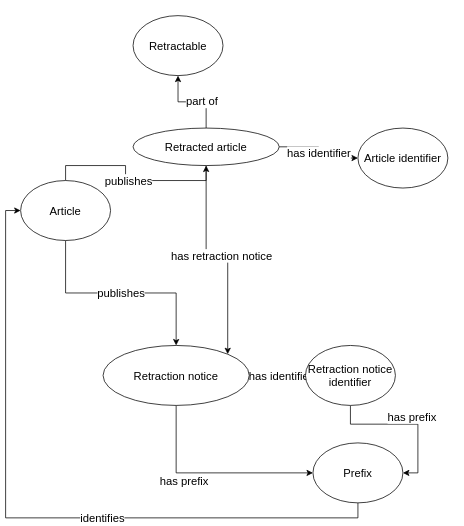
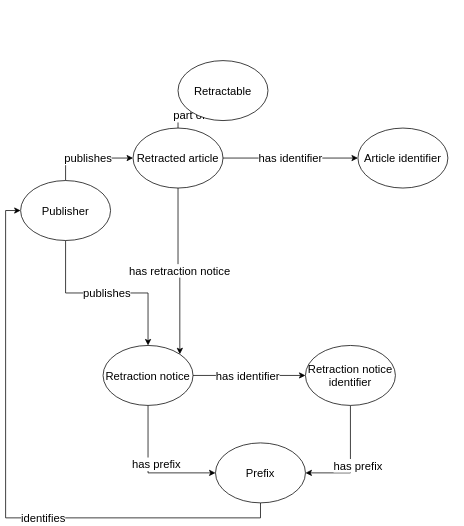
- <mxCell id="17" value="Retractable" style="ellipse;whiteSpace=wrap;html=1;fontSize=15;" vertex="1" parent="1"><mxGeometry x="170" y="20" width="120" height="80" as="geometry" /></mxCell>
+ <mxCell id="17" value="Retractable" style="ellipse;whiteSpace=wrap;html=1;fontSize=15;" vertex="1" parent="1"><mxGeometry x="230" y="80" width="120" height="80" as="geometry" /></mxCell>
- <mxCell id="6" value="Retracted article" style="ellipse;whiteSpace=wrap;html=1;fontSize=15;" vertex="1" parent="1"><mxGeometry x="170" y="170" width="195" height="50" as="geometry" /></mxCell>
+ <mxCell id="6" value="Retracted article" style="ellipse;whiteSpace=wrap;html=1;fontSize=15;" vertex="1" parent="1"><mxGeometry x="170" y="170" width="120" height="80" as="geometry" /></mxCell>
- <mxCell id="20" value="Article" style="ellipse;whiteSpace=wrap;html=1;fontSize=15;" vertex="1" parent="1"><mxGeometry x="20" y="240" width="120" height="80" as="geometry" /></mxCell>
+ <mxCell id="20" value="Publisher" style="ellipse;whiteSpace=wrap;html=1;fontSize=15;" vertex="1" parent="1"><mxGeometry x="20" y="240" width="120" height="80" as="geometry" /></mxCell>
- <mxCell id="11" value="Retraction notice" style="ellipse;whiteSpace=wrap;html=1;fontSize=15;" vertex="1" parent="1"><mxGeometry x="130" y="460" width="195" height="80" as="geometry" /></mxCell>
+ <mxCell id="11" value="Retraction notice" style="ellipse;whiteSpace=wrap;html=1;fontSize=15;" vertex="1" parent="1"><mxGeometry x="130" y="460" width="120" height="80" as="geometry" /></mxCell>
- <mxCell id="16" value="Prefix" style="ellipse;whiteSpace=wrap;html=1;fontSize=15;" vertex="1" parent="1"><mxGeometry x="410" y="590" width="120" height="80" as="geometry" /></mxCell>
+ <mxCell id="16" value="Prefix" style="ellipse;whiteSpace=wrap;html=1;fontSize=15;" vertex="1" parent="1"><mxGeometry x="280" y="590" width="120" height="80" as="geometry" /></mxCell>
